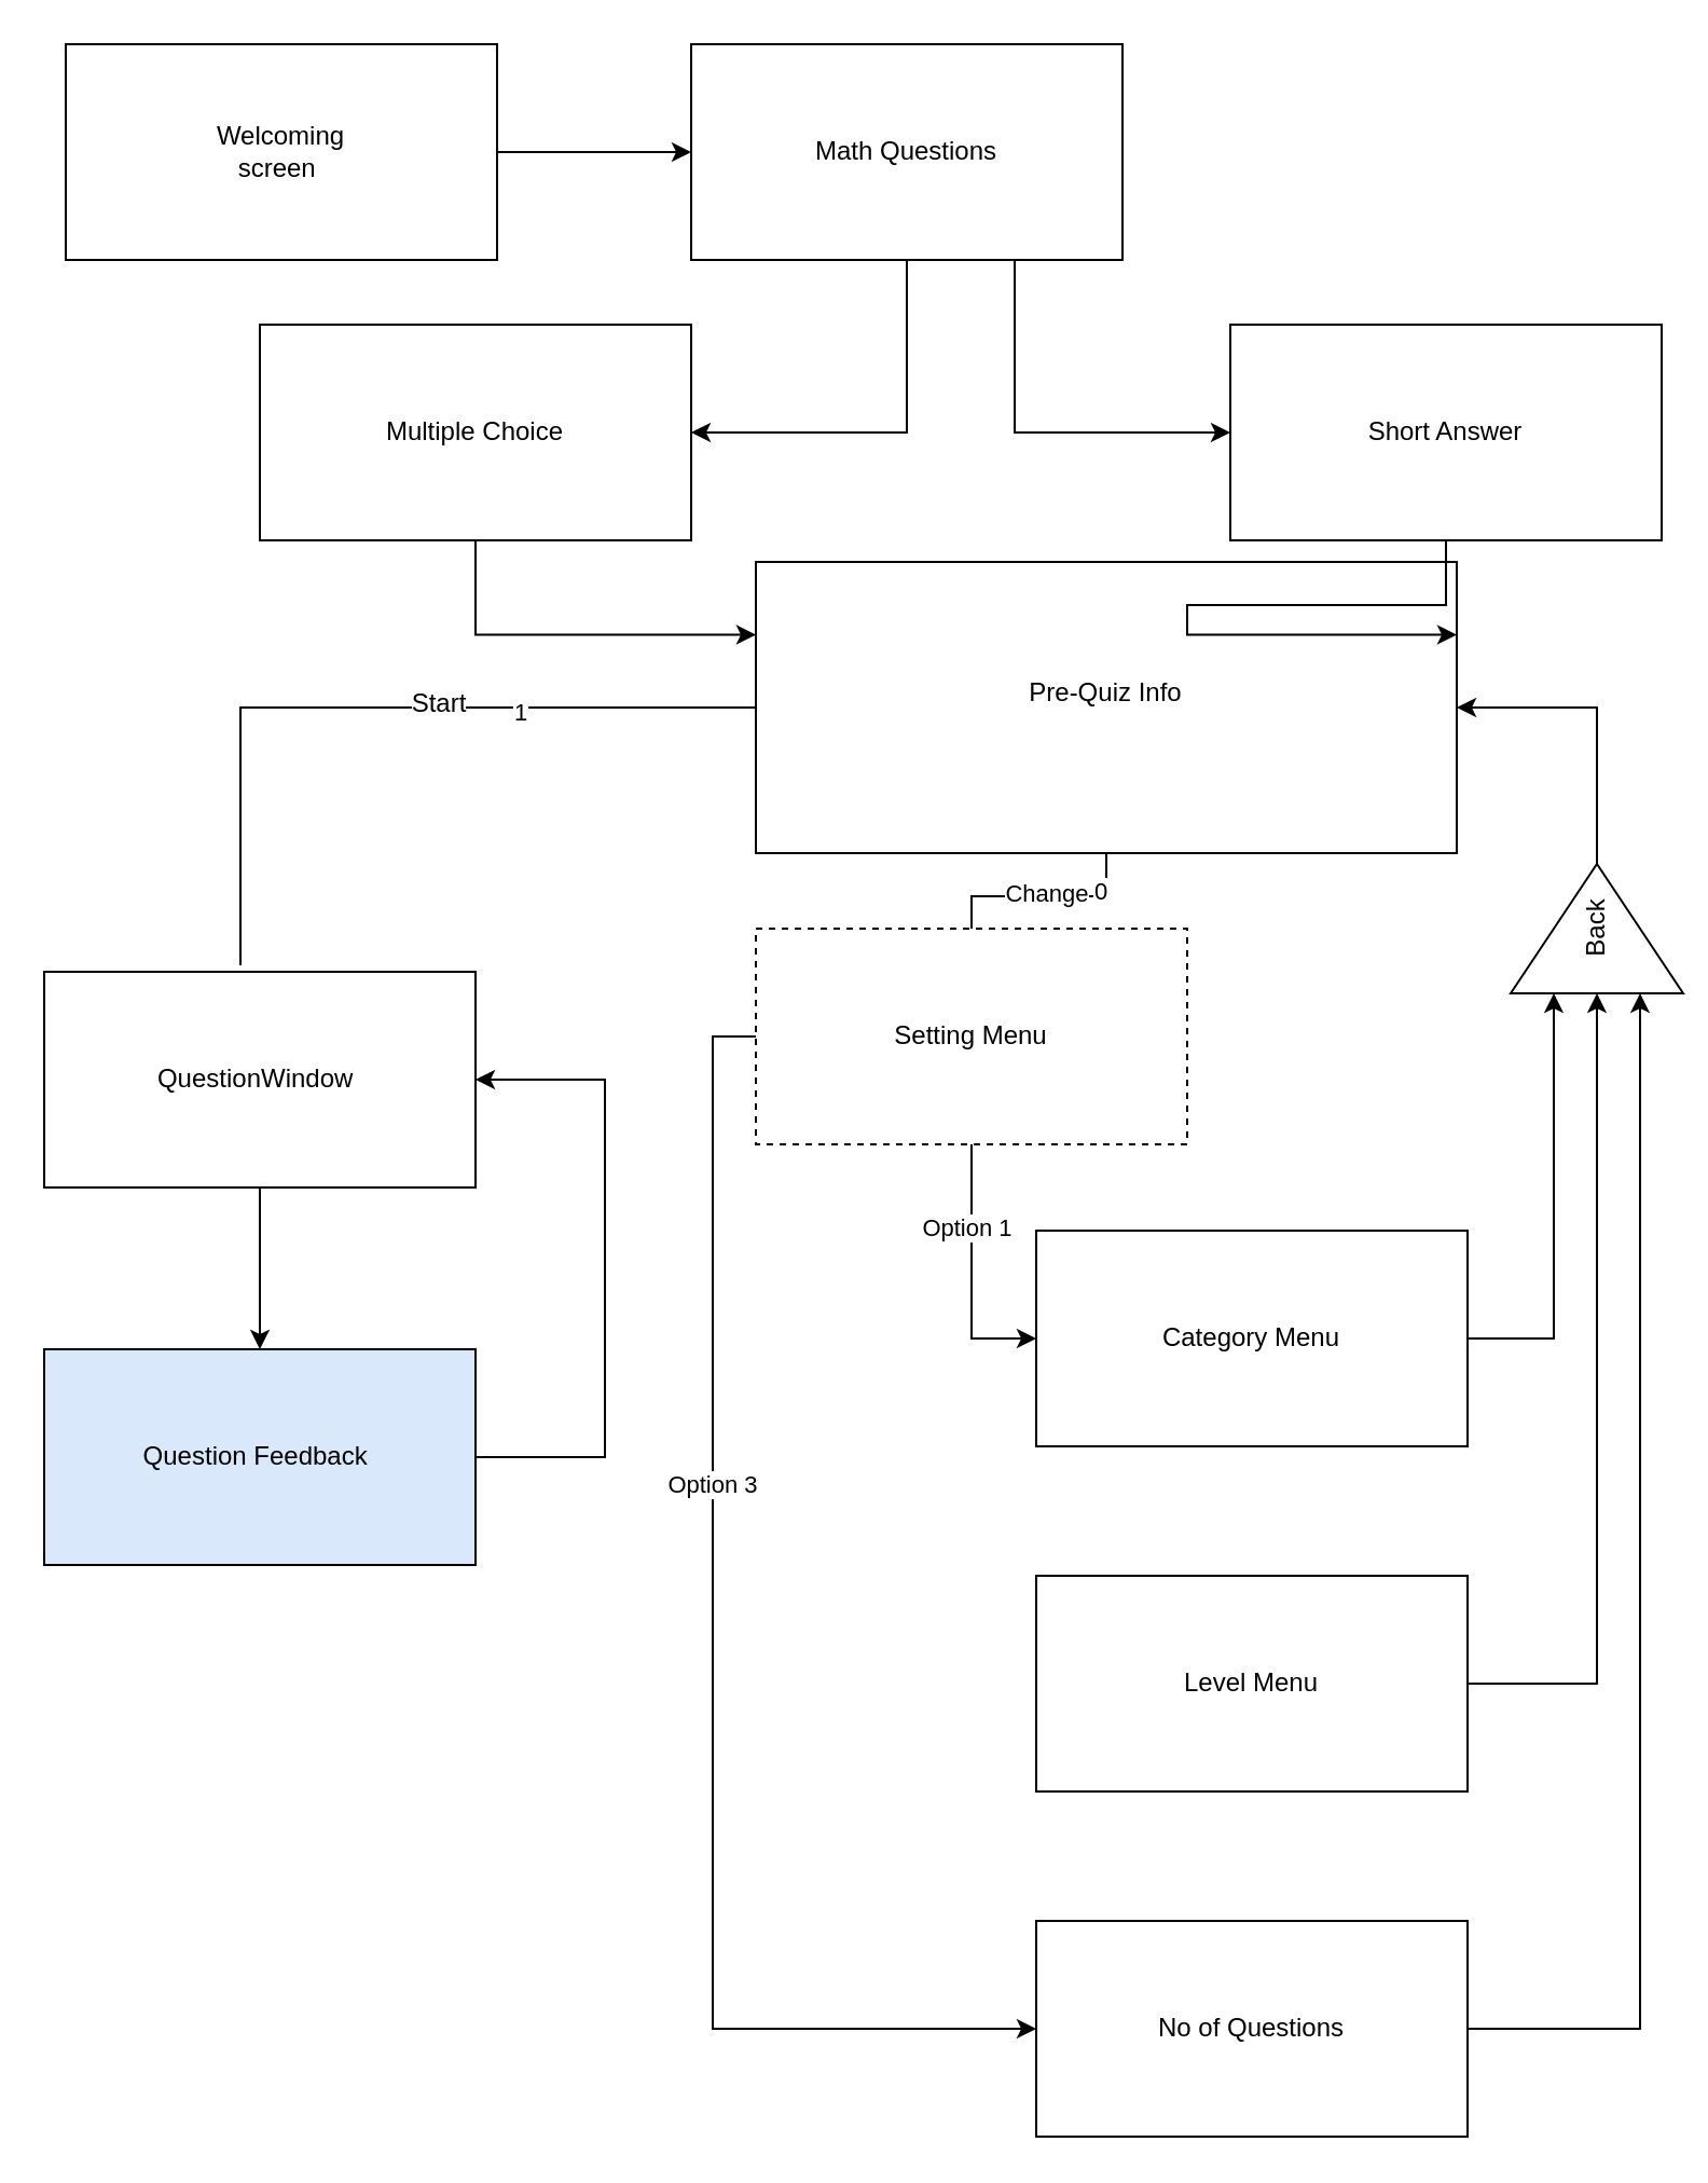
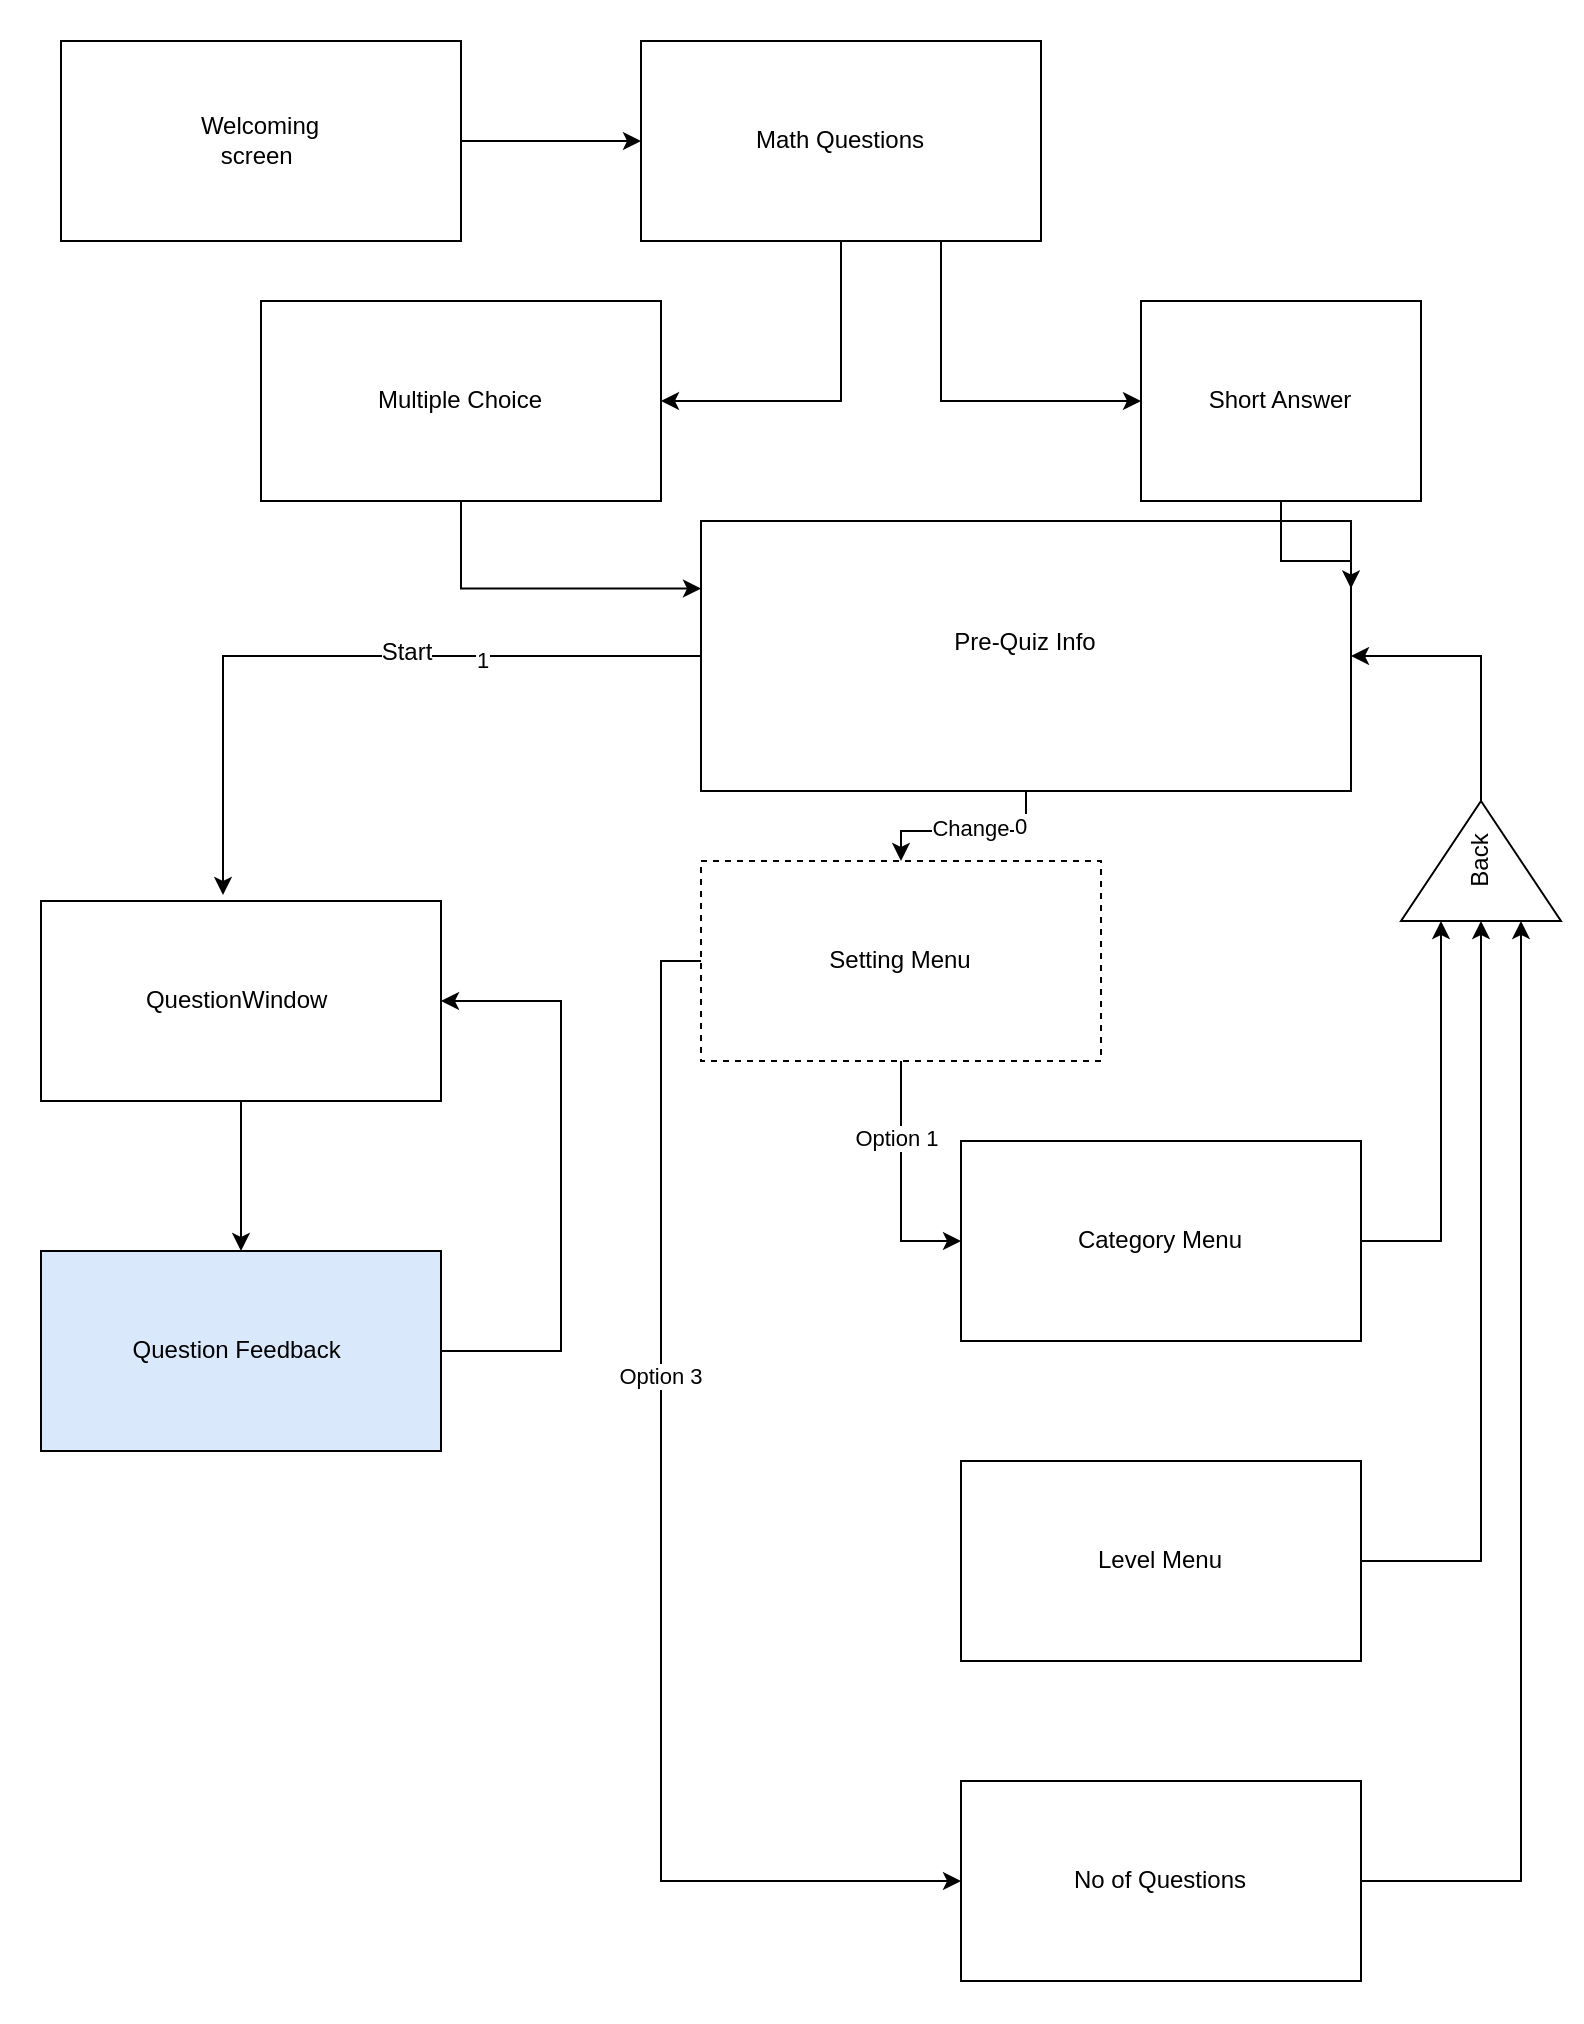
- <mxCell id="35" value="Multiple Choice" style="rounded=0;whiteSpace=wrap;html=1;" vertex="1" parent="1"><mxGeometry x="120" y="150" width="200" height="100" as="geometry" /></mxCell>
+ <mxCell id="35" value="Multiple Choice" style="rounded=0;whiteSpace=wrap;html=1;" vertex="1" parent="1"><mxGeometry x="130" y="150" width="200" height="100" as="geometry" /></mxCell>
- <mxCell id="33" value="Short Answer" style="rounded=0;whiteSpace=wrap;html=1;" parent="1" vertex="1"><mxGeometry x="570" y="150" width="200" height="100" as="geometry" /></mxCell>
+ <mxCell id="33" value="Short Answer" style="rounded=0;whiteSpace=wrap;html=1;" parent="1" vertex="1"><mxGeometry x="570" y="150" width="140" height="100" as="geometry" /></mxCell>
- <mxCell id="5" style="edgeStyle=orthogonalEdgeStyle;rounded=0;orthogonalLoop=1;jettySize=auto;html=1;exitX=0.5;exitY=1;exitDx=0;exitDy=0;endArrow=none;" parent="1" source="8" target="20" edge="1"><mxGeometry relative="1" as="geometry" /></mxCell>
+ <mxCell id="5" style="edgeStyle=orthogonalEdgeStyle;rounded=0;orthogonalLoop=1;jettySize=auto;html=1;exitX=0.5;exitY=1;exitDx=0;exitDy=0;" parent="1" source="8" target="20" edge="1"><mxGeometry relative="1" as="geometry" /></mxCell>
- <mxCell id="11" style="edgeStyle=orthogonalEdgeStyle;rounded=0;orthogonalLoop=1;jettySize=auto;html=1;exitX=0;exitY=0.5;exitDx=0;exitDy=0;entryX=0.455;entryY=-0.03;entryDx=0;entryDy=0;entryPerimeter=0;endArrow=none;" parent="1" source="8" target="10" edge="1"><mxGeometry relative="1" as="geometry" /></mxCell>
+ <mxCell id="11" style="edgeStyle=orthogonalEdgeStyle;rounded=0;orthogonalLoop=1;jettySize=auto;html=1;exitX=0;exitY=0.5;exitDx=0;exitDy=0;entryX=0.455;entryY=-0.03;entryDx=0;entryDy=0;entryPerimeter=0;" parent="1" source="8" target="10" edge="1"><mxGeometry relative="1" as="geometry" /></mxCell>
